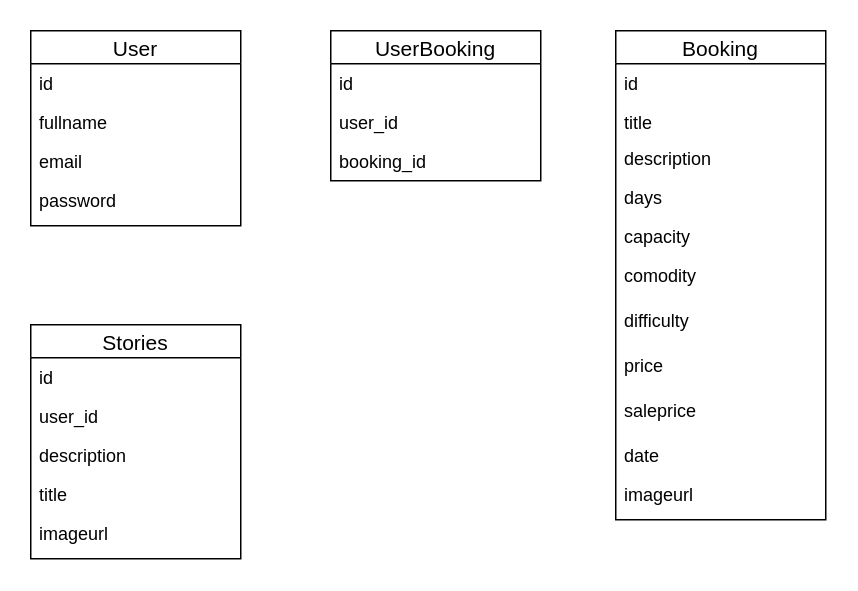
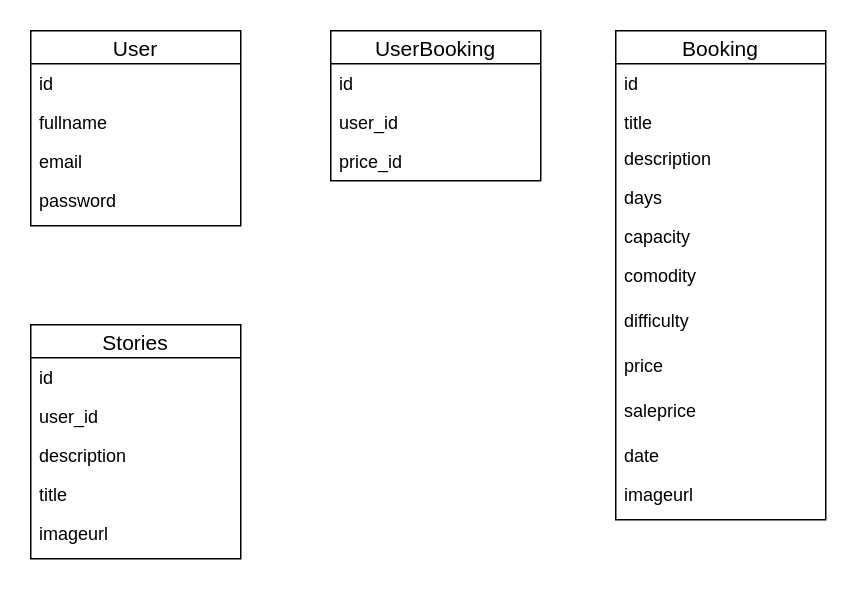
- <mxCell id="22" value="booking_id" style="text;strokeColor=none;fillColor=none;spacingLeft=4;spacingRight=4;overflow=hidden;rotatable=0;points=[[0,0.5],[1,0.5]];portConstraint=eastwest;fontSize=12;" vertex="1" parent="19"><mxGeometry y="74" width="140" height="26" as="geometry" /></mxCell>
+ <mxCell id="22" value="price_id" style="text;strokeColor=none;fillColor=none;spacingLeft=4;spacingRight=4;overflow=hidden;rotatable=0;points=[[0,0.5],[1,0.5]];portConstraint=eastwest;fontSize=12;" vertex="1" parent="19"><mxGeometry y="74" width="140" height="26" as="geometry" /></mxCell>
